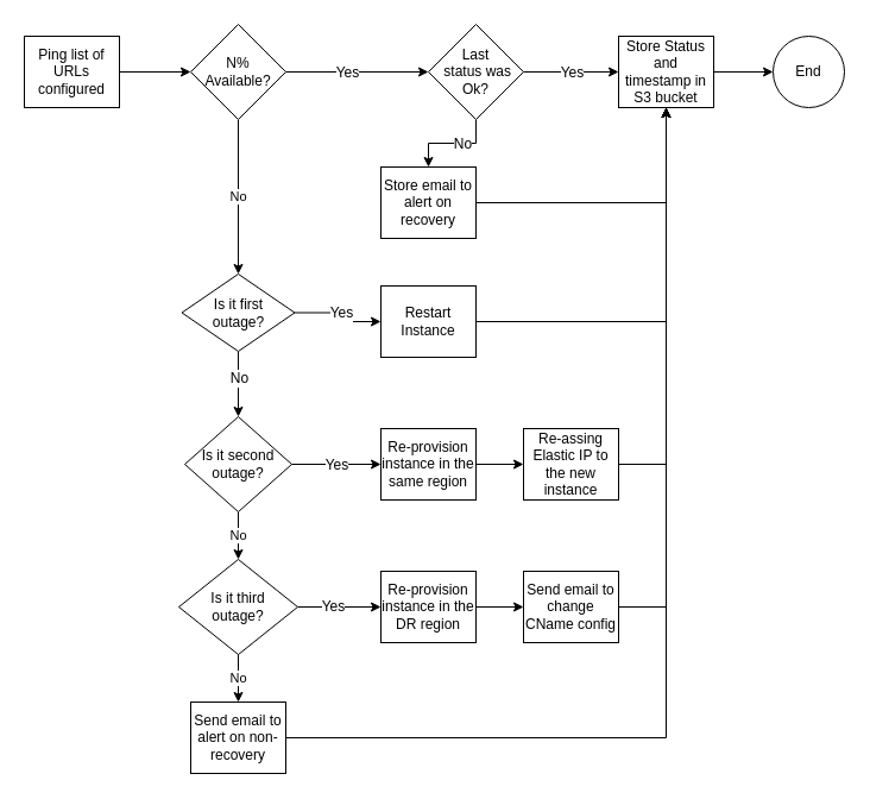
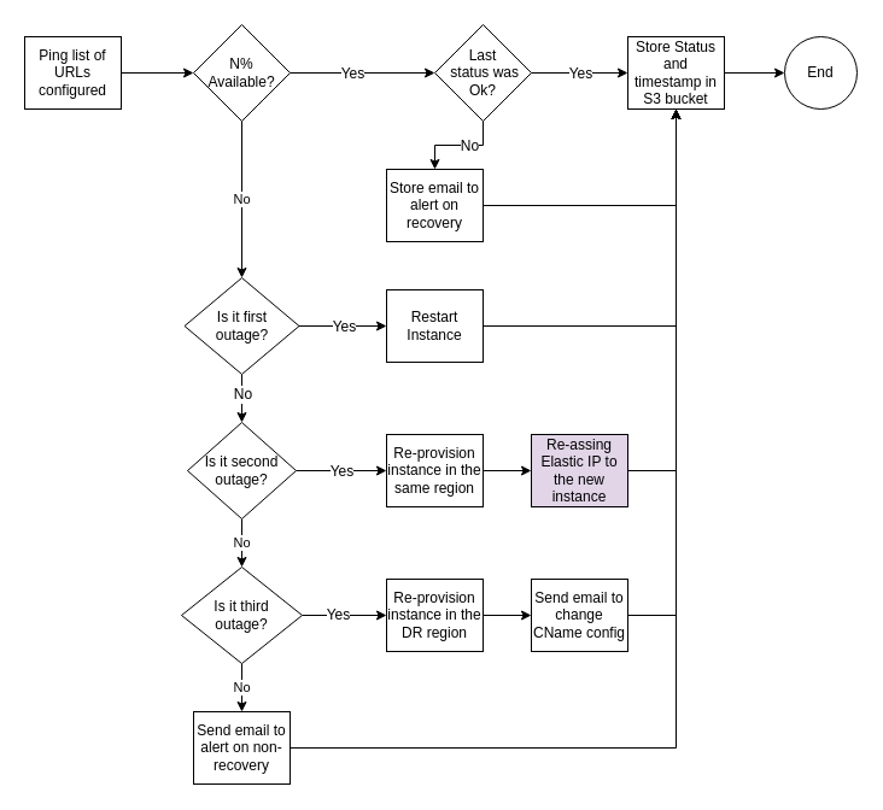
- <mxCell id="13" value="Is it first&lt;br&gt;outage?" style="rhombus;whiteSpace=wrap;html=1;fontFamily=Helvetica;fontSize=12;fontColor=#000000;align=center;" parent="1" vertex="1"><mxGeometry x="152.5" y="230" width="95" height="65" as="geometry" /></mxCell>
+ <mxCell id="13" value="Is it first&lt;br&gt;outage?" style="rhombus;whiteSpace=wrap;html=1;fontFamily=Helvetica;fontSize=12;fontColor=#000000;align=center;" parent="1" vertex="1"><mxGeometry x="152.5" y="230" width="95" height="80" as="geometry" /></mxCell>
- <mxCell id="25" value="Re-assing Elastic IP to the new instance" style="rounded=0;whiteSpace=wrap;html=1;fontFamily=Helvetica;fontSize=12;fontColor=#000000;align=center;" parent="1" vertex="1"><mxGeometry x="440" y="360" width="80" height="60" as="geometry" /></mxCell>
+ <mxCell id="25" value="Re-assing Elastic IP to the new instance" style="rounded=0;whiteSpace=wrap;html=1;fontFamily=Helvetica;fontSize=12;fontColor=#000000;align=center;fillColor=#e1d5e7;" parent="1" vertex="1"><mxGeometry x="440" y="360" width="80" height="60" as="geometry" /></mxCell>
